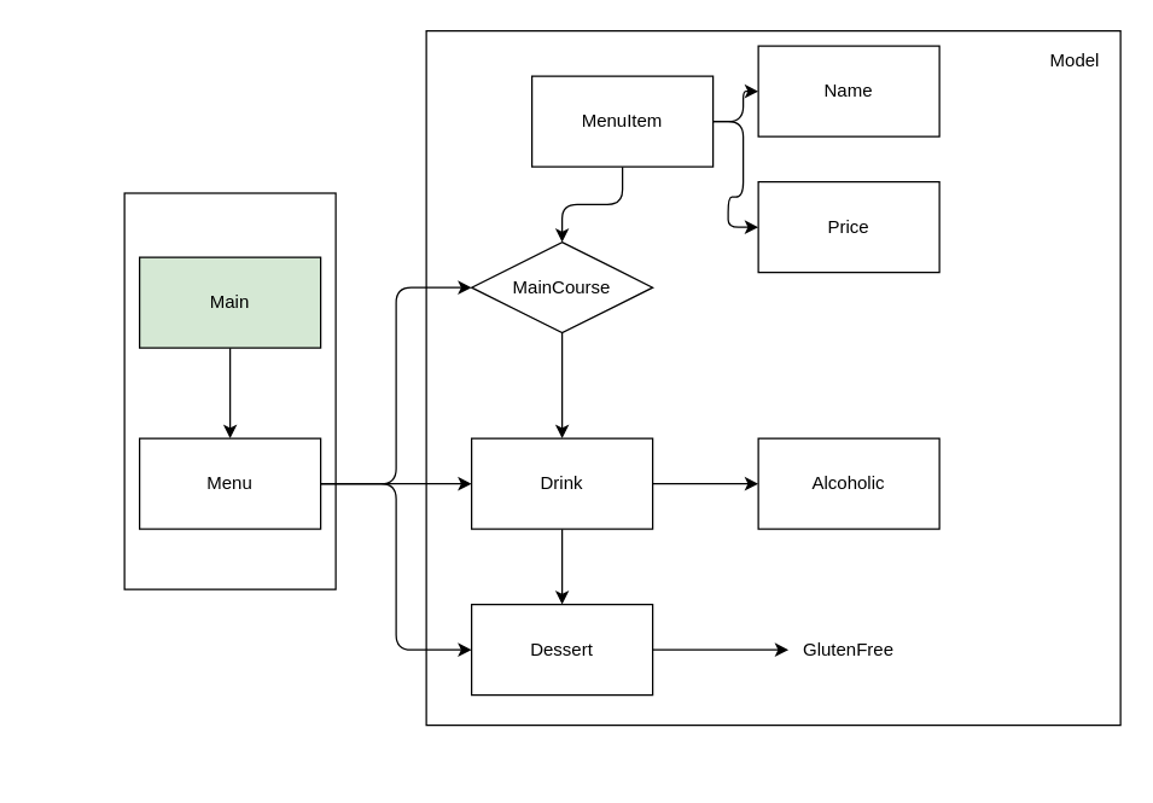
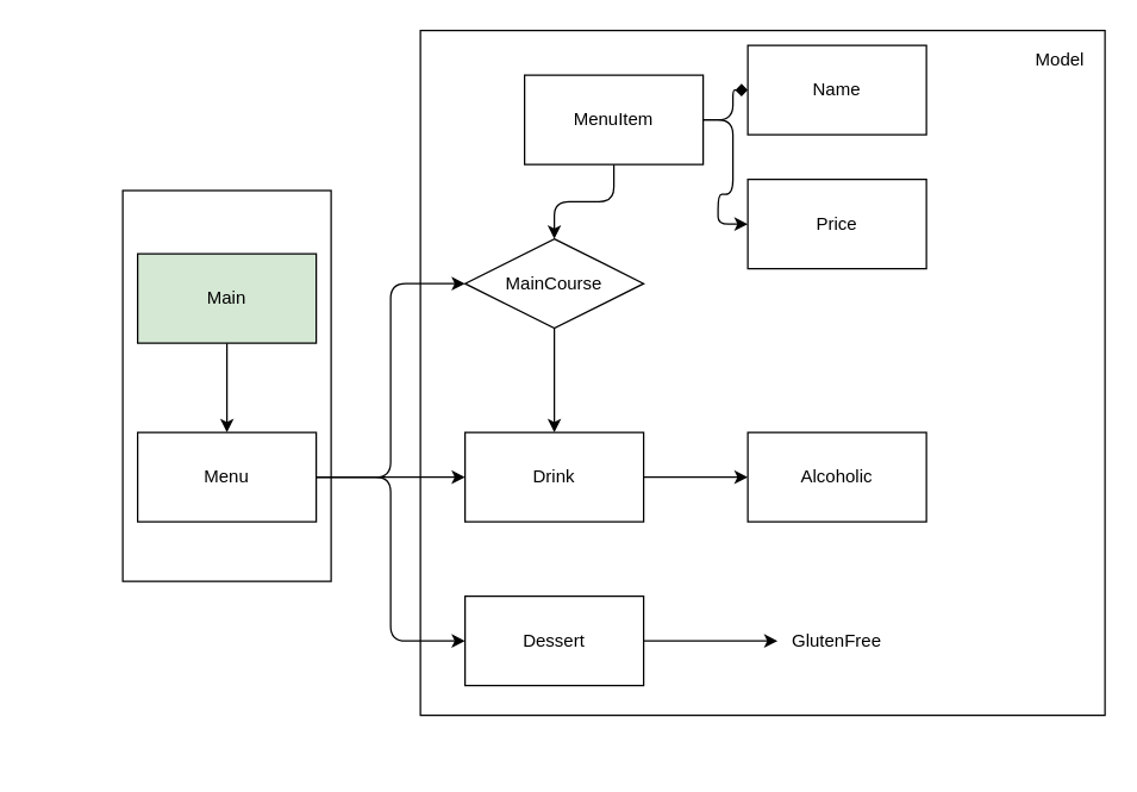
- <mxCell id="22" style="edgeStyle=orthogonalEdgeStyle;curved=0;rounded=1;sketch=0;orthogonalLoop=1;jettySize=auto;html=1;entryX=0;entryY=0.5;entryDx=0;entryDy=0;" parent="7" source="16" target="21" edge="1"><mxGeometry relative="1" as="geometry" /></mxCell>
+ <mxCell id="22" style="edgeStyle=orthogonalEdgeStyle;curved=0;rounded=1;sketch=0;orthogonalLoop=1;jettySize=auto;html=1;entryX=0;entryY=0.5;entryDx=0;entryDy=0;endArrow=diamond;" parent="7" source="16" target="21" edge="1"><mxGeometry relative="1" as="geometry" /></mxCell>
- <mxCell id="11" style="edgeStyle=orthogonalEdgeStyle;curved=0;rounded=1;sketch=0;orthogonalLoop=1;jettySize=auto;html=1;" parent="7" source="12" target="10" edge="1"><mxGeometry relative="1" as="geometry" /></mxCell>
